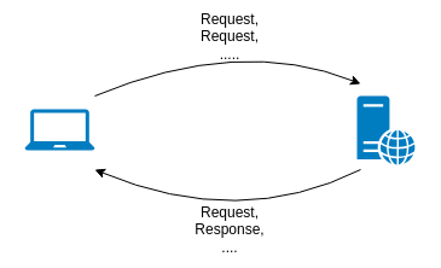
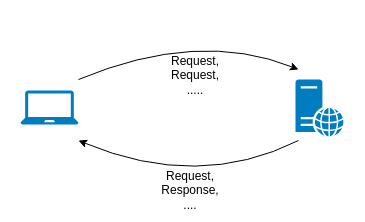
- <mxCell id="6" value="Request, Request, ....." style="text;html=1;strokeColor=none;fillColor=none;align=center;verticalAlign=middle;whiteSpace=wrap;rounded=0;" parent="1" vertex="1"><mxGeometry x="170" y="20" width="40" height="20" as="geometry" /></mxCell>
+ <mxCell id="6" value="Request, Request, ....." style="text;html=1;strokeColor=none;fillColor=none;align=center;verticalAlign=middle;whiteSpace=wrap;rounded=0;" parent="1" vertex="1"><mxGeometry x="175" y="65" width="40" height="20" as="geometry" /></mxCell>
